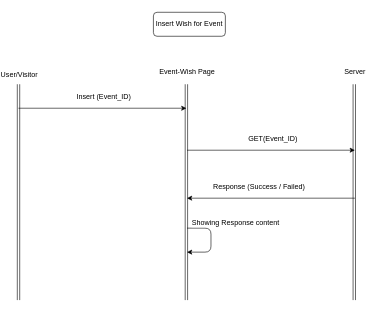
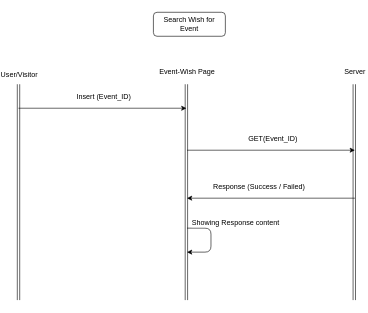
- <mxCell id="6" value="Insert Wish for Event" style="rounded=1;whiteSpace=wrap;html=1;" vertex="1" parent="1"><mxGeometry x="245" y="20" width="120" height="40" as="geometry" /></mxCell>
+ <mxCell id="6" value="Search Wish for Event" style="rounded=1;whiteSpace=wrap;html=1;" vertex="1" parent="1"><mxGeometry x="245" y="20" width="120" height="40" as="geometry" /></mxCell>
